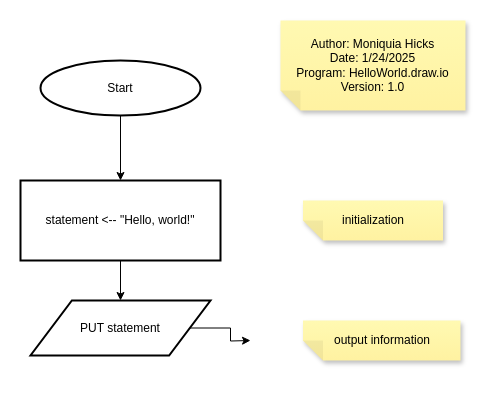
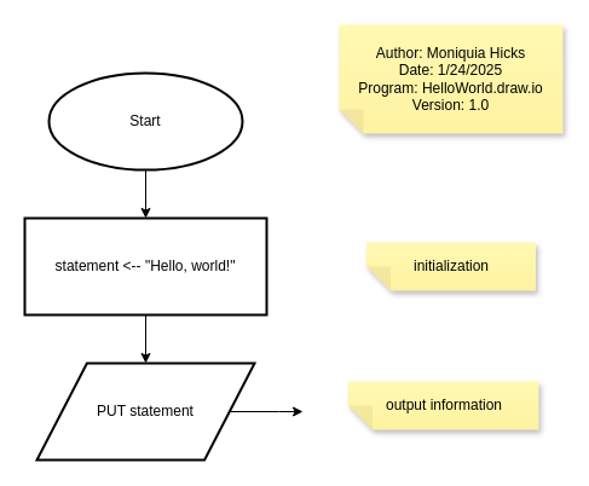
- <mxCell id="3" value="Start" style="strokeWidth=2;html=1;shape=mxgraph.flowchart.start_1;whiteSpace=wrap;" vertex="1" parent="1"><mxGeometry x="40" y="60" width="160" height="55" as="geometry" /></mxCell>
+ <mxCell id="3" value="Start" style="strokeWidth=2;html=1;shape=mxgraph.flowchart.start_1;whiteSpace=wrap;" vertex="1" parent="1"><mxGeometry x="40" y="60" width="160" height="80" as="geometry" /></mxCell>
- <mxCell id="7" value="PUT statement" style="shape=parallelogram;html=1;strokeWidth=2;perimeter=parallelogramPerimeter;whiteSpace=wrap;rounded=1;arcSize=0;size=0.23;" vertex="1" parent="1"><mxGeometry x="30" y="300" width="180" height="55" as="geometry" /></mxCell>
+ <mxCell id="7" value="PUT statement" style="shape=parallelogram;html=1;strokeWidth=2;perimeter=parallelogramPerimeter;whiteSpace=wrap;rounded=1;arcSize=0;size=0.23;" vertex="1" parent="1"><mxGeometry x="30" y="300" width="180" height="80" as="geometry" /></mxCell>
- <mxCell id="10" value="output information" style="shape=note;whiteSpace=wrap;html=1;backgroundOutline=1;fontColor=#000000;darkOpacity=0.05;fillColor=#FFF9B2;strokeColor=none;fillStyle=solid;direction=west;gradientDirection=north;gradientColor=#FFF2A1;shadow=1;size=20;pointerEvents=1;" vertex="1" parent="1"><mxGeometry x="302.5" y="320" width="157.5" height="40" as="geometry" /></mxCell>
+ <mxCell id="10" value="output information" style="shape=note;whiteSpace=wrap;html=1;backgroundOutline=1;fontColor=#000000;darkOpacity=0.05;fillColor=#FFF9B2;strokeColor=none;fillStyle=solid;direction=west;gradientDirection=north;gradientColor=#FFF2A1;shadow=1;size=20;pointerEvents=1;" vertex="1" parent="1"><mxGeometry x="287.5" y="315" width="157.5" height="40" as="geometry" /></mxCell>
